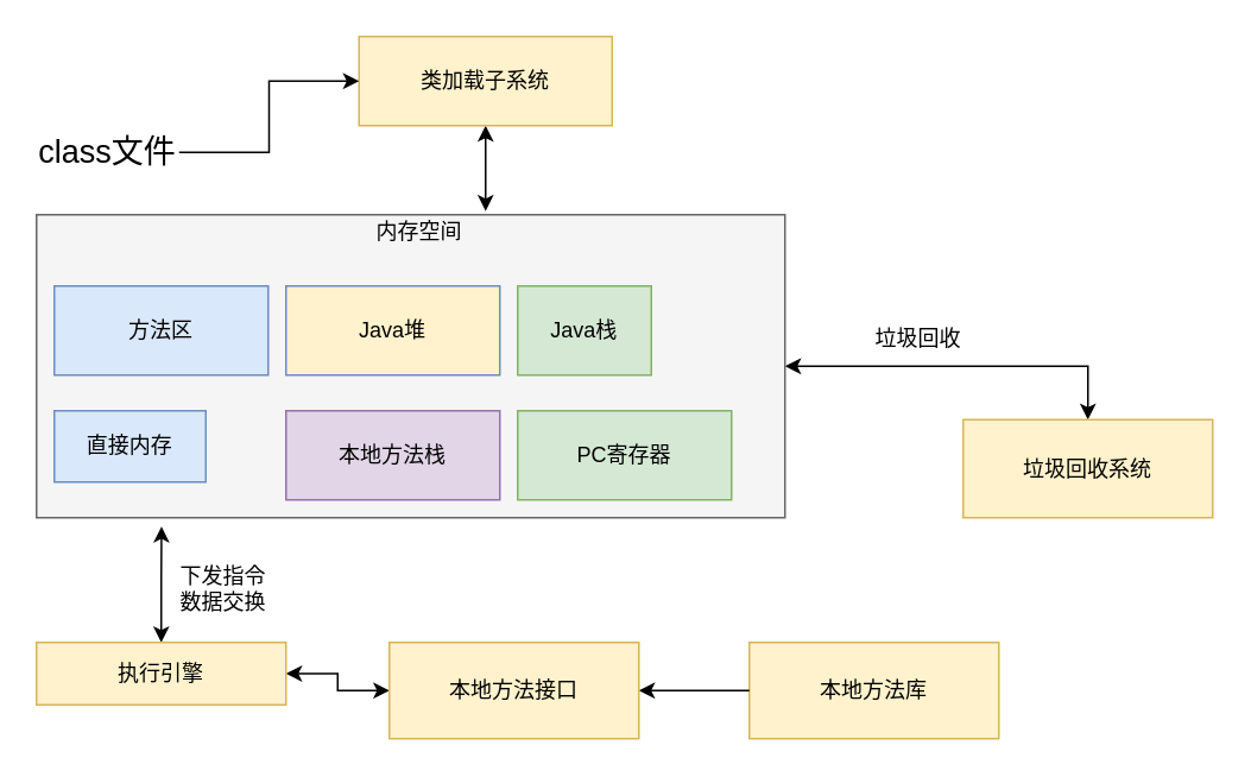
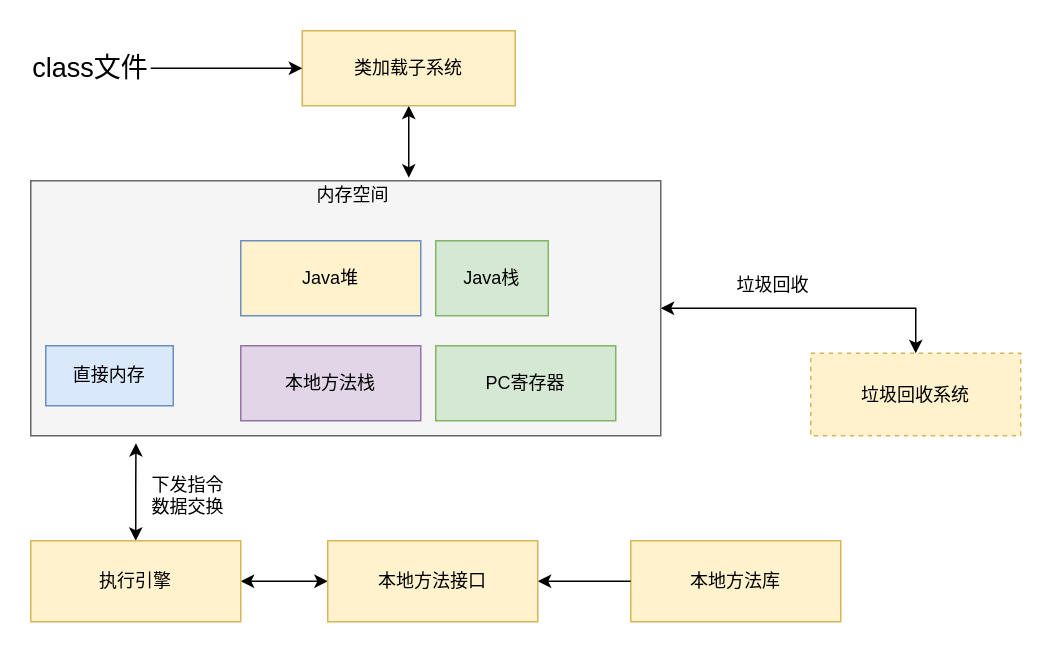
- <mxCell id="17" value="&lt;font style=&quot;font-size: 18px&quot;&gt;class文件&lt;/font&gt;" style="text;html=1;strokeColor=none;fillColor=none;align=center;verticalAlign=middle;whiteSpace=wrap;rounded=0;" parent="1" vertex="1"><mxGeometry x="20" y="65" width="80" height="40" as="geometry" /></mxCell>
+ <mxCell id="17" value="&lt;font style=&quot;font-size: 18px&quot;&gt;class文件&lt;/font&gt;" style="text;html=1;strokeColor=none;fillColor=none;align=center;verticalAlign=middle;whiteSpace=wrap;rounded=0;" parent="1" vertex="1"><mxGeometry x="20" y="25" width="80" height="40" as="geometry" /></mxCell>
- <mxCell id="10" value="方法区" style="rounded=0;whiteSpace=wrap;html=1;fillColor=#dae8fc;strokeColor=#6c8ebf;" parent="1" vertex="1"><mxGeometry x="30" y="160" width="120" height="50" as="geometry" /></mxCell>
- <mxCell id="6" value="垃圾回收系统" style="rounded=0;whiteSpace=wrap;html=1;fillColor=#fff2cc;strokeColor=#d6b656;" parent="1" vertex="1"><mxGeometry x="540" y="235" width="140" height="55" as="geometry" /></mxCell>
+ <mxCell id="6" value="垃圾回收系统" style="rounded=0;whiteSpace=wrap;html=1;fillColor=#fff2cc;strokeColor=#d6b656;dashed=1;" parent="1" vertex="1"><mxGeometry x="540" y="235" width="140" height="55" as="geometry" /></mxCell>
- <mxCell id="9" value="执行引擎" style="rounded=0;whiteSpace=wrap;html=1;fillColor=#fff2cc;strokeColor=#d6b656;" parent="1" vertex="1"><mxGeometry x="20" y="360" width="140" height="35" as="geometry" /></mxCell>
+ <mxCell id="9" value="执行引擎" style="rounded=0;whiteSpace=wrap;html=1;fillColor=#fff2cc;strokeColor=#d6b656;" parent="1" vertex="1"><mxGeometry x="20" y="360" width="140" height="54" as="geometry" /></mxCell>
